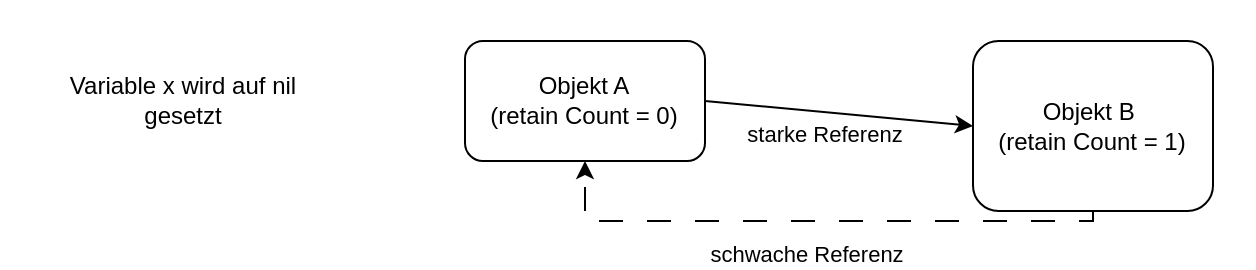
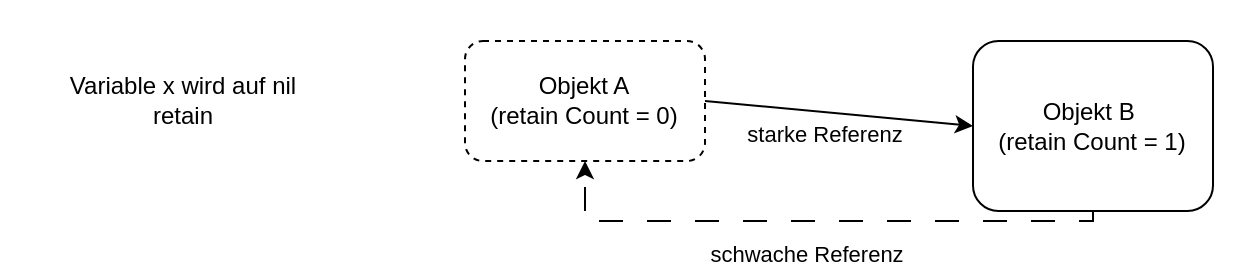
- <mxCell id="8" value="Variable x wird auf nil gesetzt" style="text;html=1;align=center;verticalAlign=middle;whiteSpace=wrap;rounded=0;" vertex="1" parent="1"><mxGeometry x="20" y="34" width="143" height="32" as="geometry" /></mxCell>
+ <mxCell id="8" value="Variable x wird auf nil retain" style="text;html=1;align=center;verticalAlign=middle;whiteSpace=wrap;rounded=0;" vertex="1" parent="1"><mxGeometry x="20" y="34" width="143" height="32" as="geometry" /></mxCell>
- <mxCell id="2" value="&lt;div&gt;Objekt A&lt;/div&gt;&lt;div&gt;(retain Count = 0)&lt;/div&gt;" style="rounded=1;whiteSpace=wrap;html=1;" vertex="1" parent="1"><mxGeometry x="232" y="20" width="120" height="60" as="geometry" /></mxCell>
+ <mxCell id="2" value="&lt;div&gt;Objekt A&lt;/div&gt;&lt;div&gt;(retain Count = 0)&lt;/div&gt;" style="rounded=1;whiteSpace=wrap;html=1;dashed=1;" vertex="1" parent="1"><mxGeometry x="232" y="20" width="120" height="60" as="geometry" /></mxCell>
